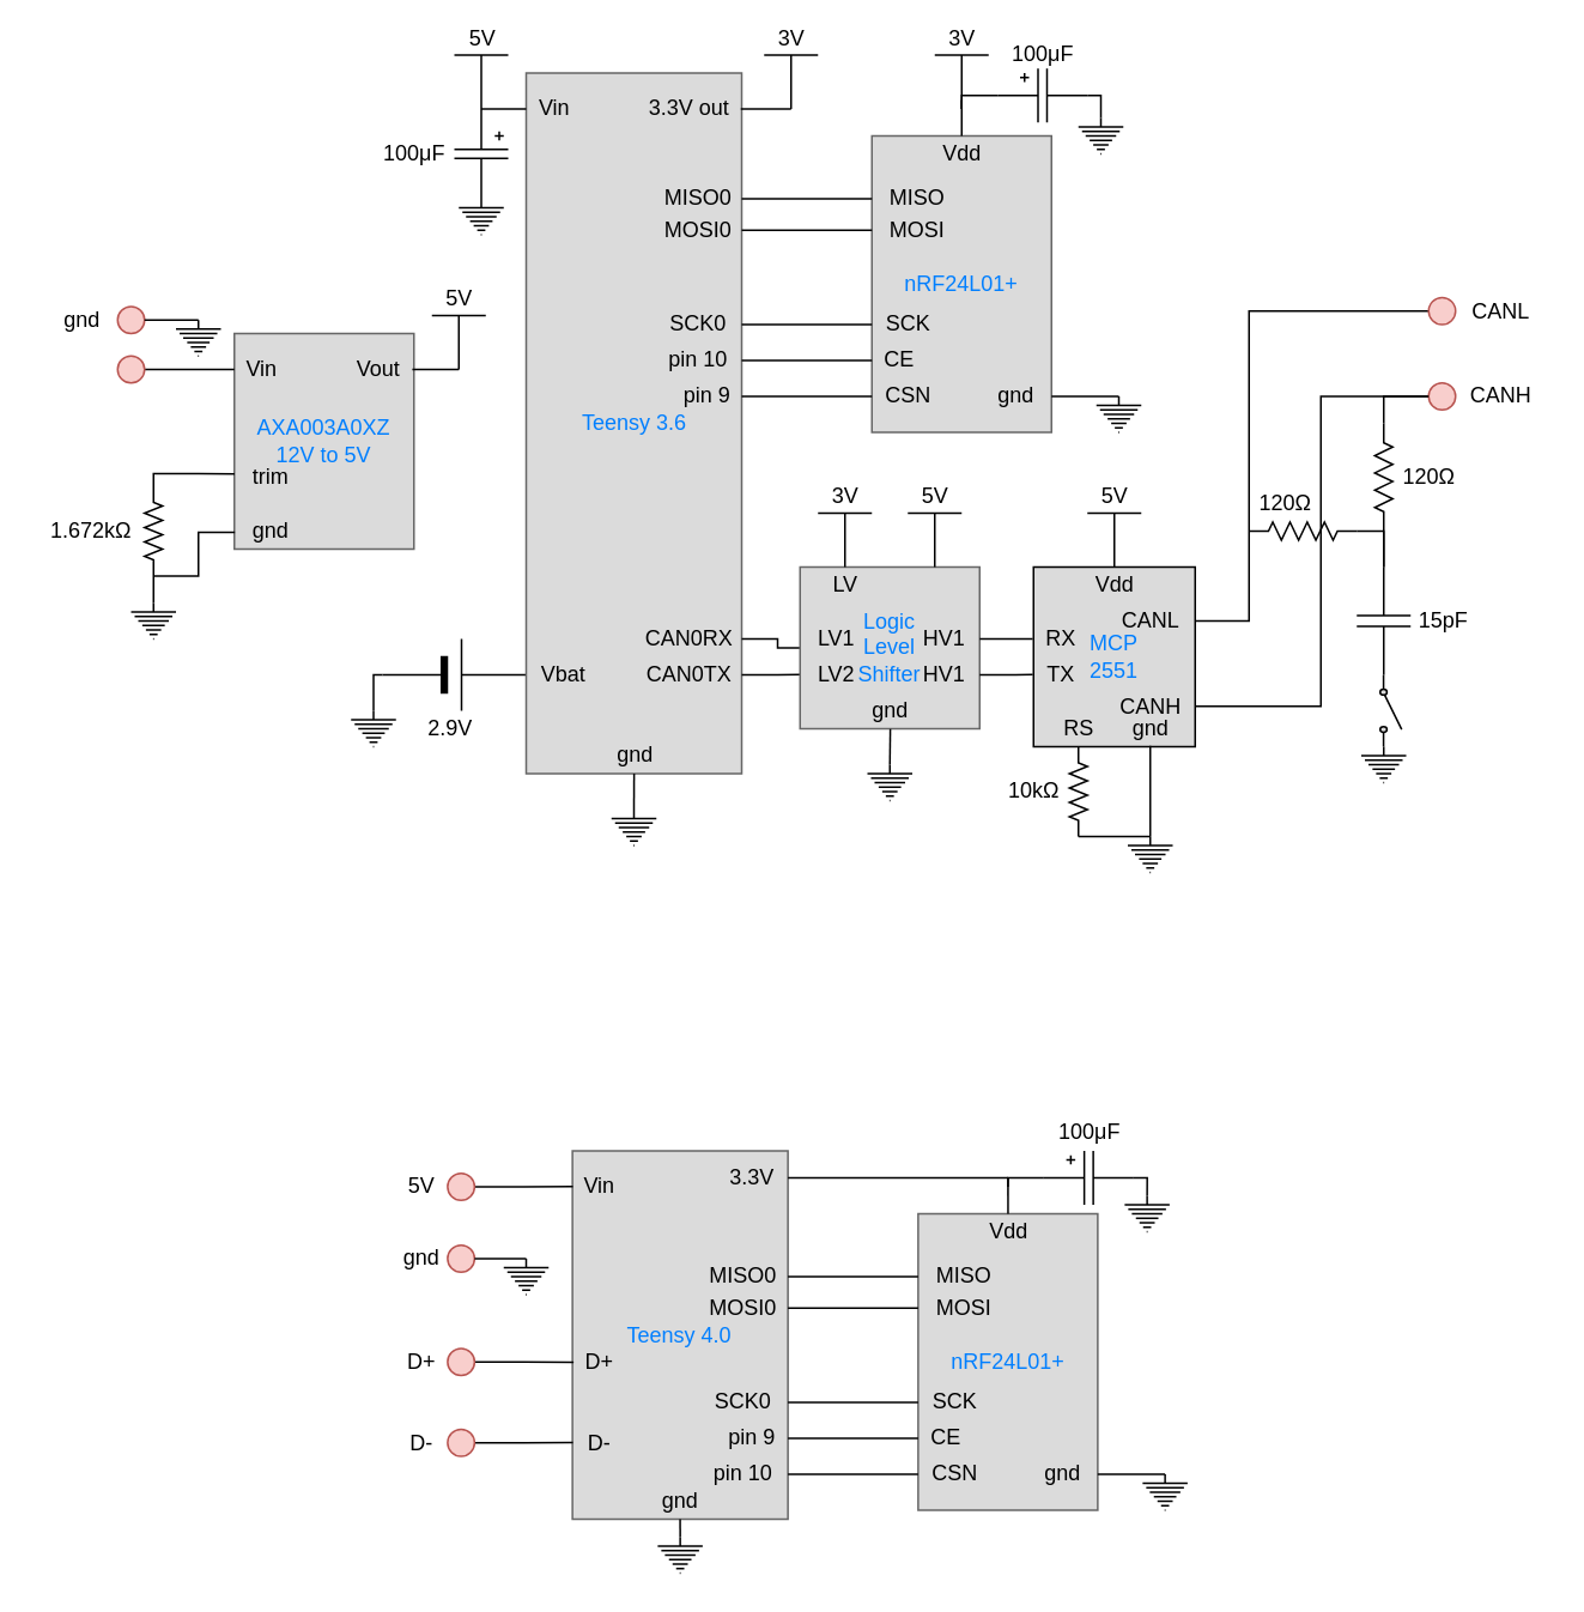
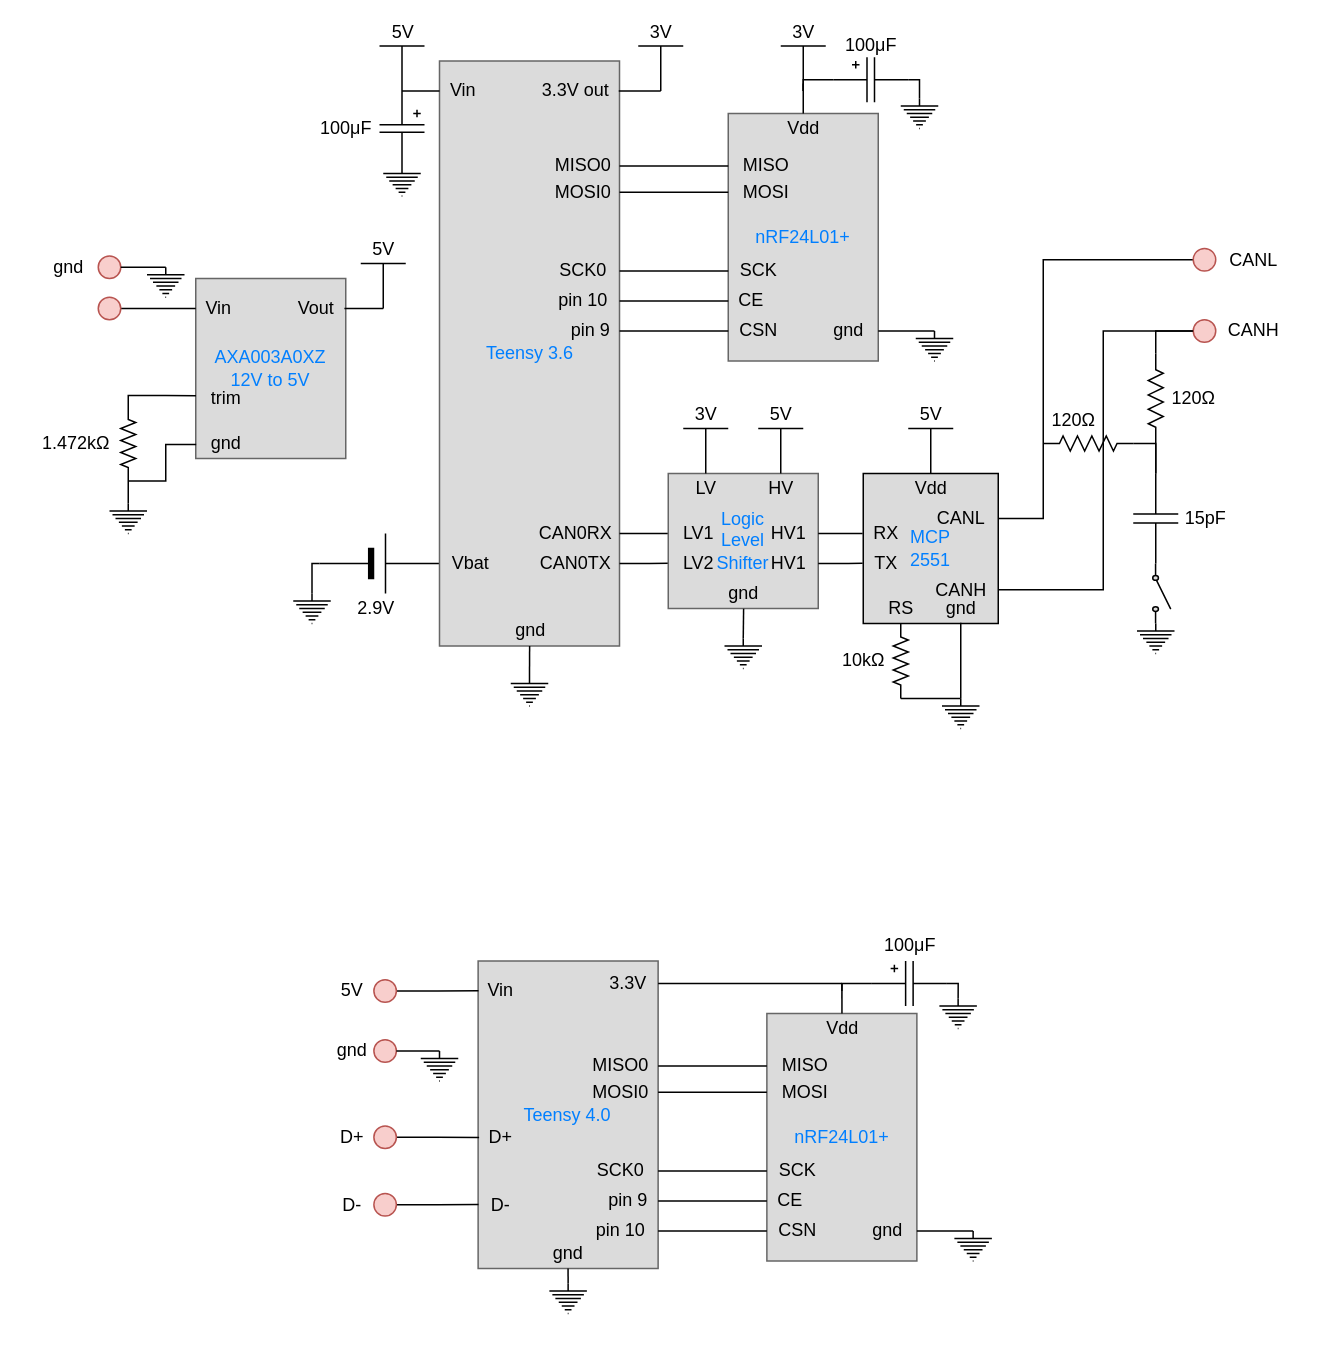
- <mxCell id="61" value="1.672kΩ" style="text;html=1;align=center;verticalAlign=middle;resizable=0;points=[];autosize=1;strokeColor=none;direction=east;" parent="1" vertex="1"><mxGeometry x="20" y="285" width="60" height="20" as="geometry" /></mxCell>
+ <mxCell id="61" value="1.472kΩ" style="text;html=1;align=center;verticalAlign=middle;resizable=0;points=[];autosize=1;strokeColor=none;direction=east;" parent="1" vertex="1"><mxGeometry x="20" y="285" width="60" height="20" as="geometry" /></mxCell>
+ <mxCell id="95" value="HV" style="text;html=1;align=center;verticalAlign=middle;resizable=0;points=[];autosize=1;strokeColor=none;fontSize=12;" parent="1" vertex="1"><mxGeometry x="505" y="315" width="30" height="20" as="geometry" /></mxCell>
- <mxCell id="76" style="edgeStyle=orthogonalEdgeStyle;rounded=0;orthogonalLoop=1;jettySize=auto;html=1;fontSize=12;endArrow=none;endFill=0;" parent="1" source="77" target="80" edge="1"><mxGeometry relative="1" as="geometry" /></mxCell>
+ <mxCell id="76" style="edgeStyle=orthogonalEdgeStyle;rounded=0;orthogonalLoop=1;jettySize=auto;html=1;entryX=0.005;entryY=0.498;entryDx=0;entryDy=0;entryPerimeter=0;fontSize=12;endArrow=none;endFill=0;" parent="1" source="77" target="96" edge="1"><mxGeometry relative="1" as="geometry" /></mxCell>
